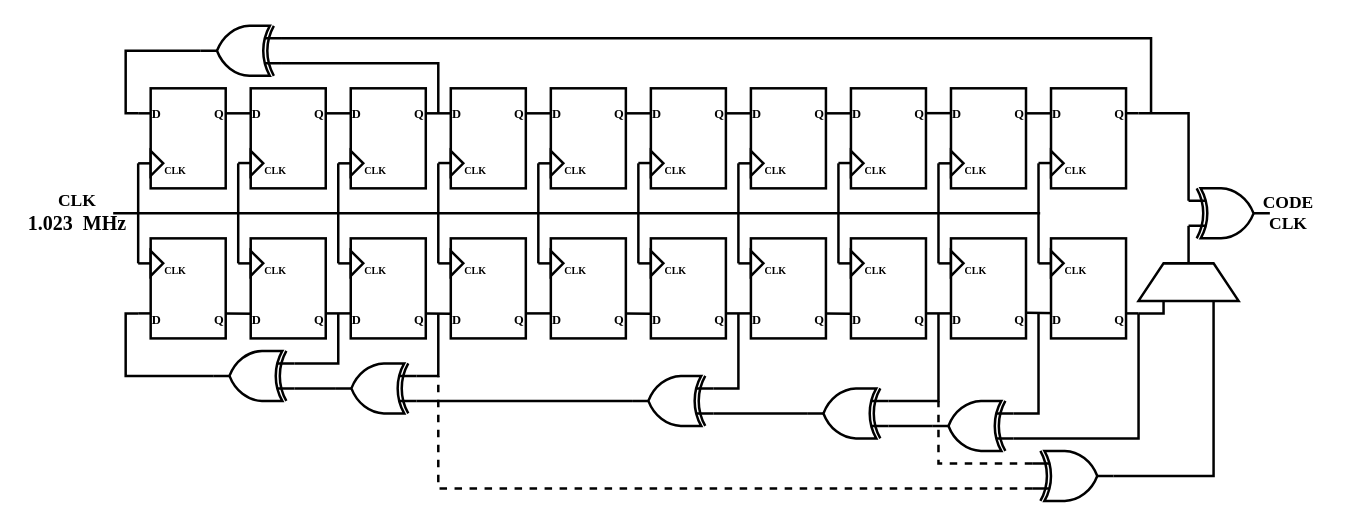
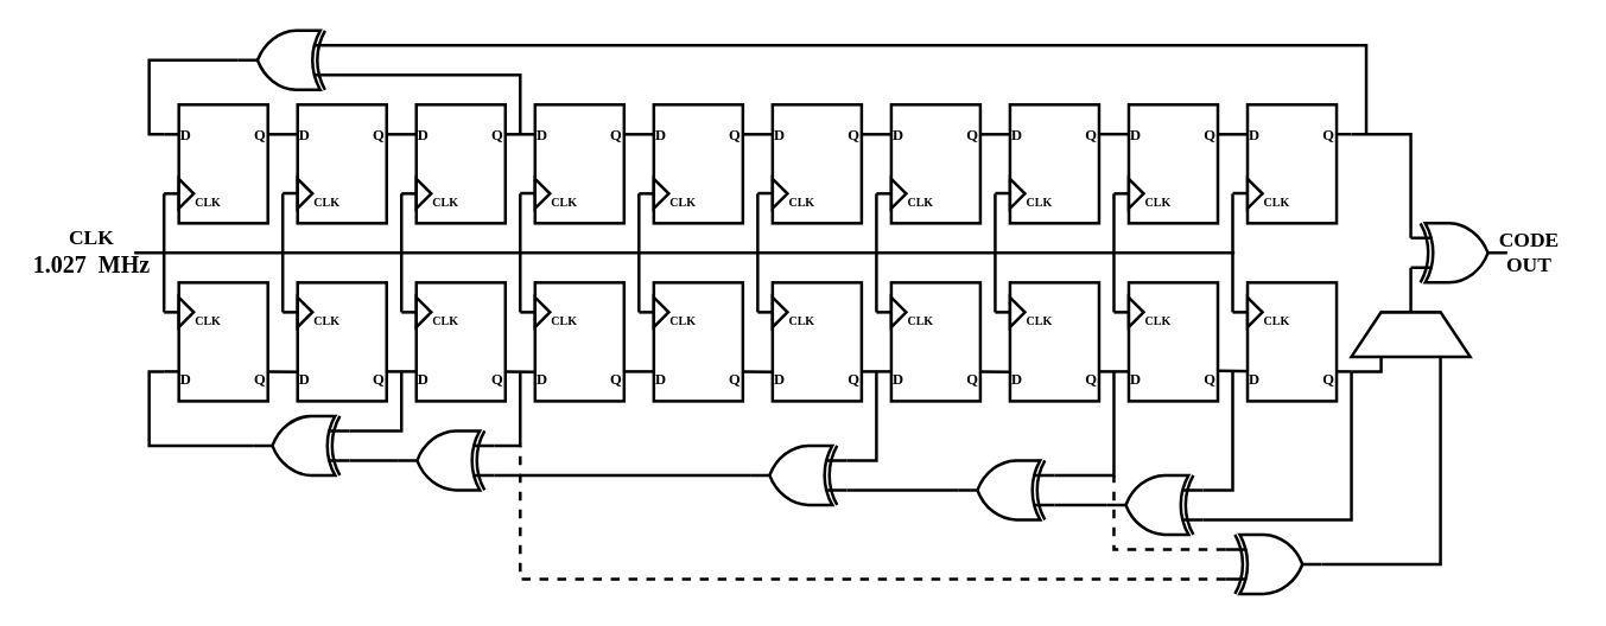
- <mxCell id="184" value="&lt;font face=&quot;Times New Roman&quot; style=&quot;font-size: 14px;&quot;&gt;&lt;b style=&quot;&quot;&gt;CLK&lt;/b&gt;&lt;/font&gt;&lt;div&gt;&lt;font face=&quot;PosiMBSulLkGbJZJdTOA&quot; size=&quot;3&quot; style=&quot;&quot;&gt;&lt;b style=&quot;&quot;&gt;1.023&amp;nbsp; MHz&lt;/b&gt;&lt;/font&gt;&lt;/div&gt;" style="text;html=1;align=center;verticalAlign=middle;whiteSpace=wrap;rounded=0;strokeWidth=2;" vertex="1" parent="1"><mxGeometry x="20" y="155" width="83" height="30" as="geometry" /></mxCell>
+ <mxCell id="184" value="&lt;font face=&quot;Times New Roman&quot; style=&quot;font-size: 14px;&quot;&gt;&lt;b style=&quot;&quot;&gt;CLK&lt;/b&gt;&lt;/font&gt;&lt;div&gt;&lt;font face=&quot;PosiMBSulLkGbJZJdTOA&quot; size=&quot;3&quot; style=&quot;&quot;&gt;&lt;b style=&quot;&quot;&gt;1.027&amp;nbsp; MHz&lt;/b&gt;&lt;/font&gt;&lt;/div&gt;" style="text;html=1;align=center;verticalAlign=middle;whiteSpace=wrap;rounded=0;strokeWidth=2;" vertex="1" parent="1"><mxGeometry x="20" y="155" width="83" height="30" as="geometry" /></mxCell>
- <mxCell id="185" value="&lt;font style=&quot;font-size: 14px;&quot; face=&quot;Times New Roman&quot;&gt;&lt;b&gt;CODE CLK&lt;/b&gt;&lt;/font&gt;" style="text;html=1;align=center;verticalAlign=middle;whiteSpace=wrap;rounded=0;" vertex="1" parent="1"><mxGeometry x="1000" y="155" width="60" height="30" as="geometry" /></mxCell>
+ <mxCell id="185" value="&lt;font style=&quot;font-size: 14px;&quot; face=&quot;Times New Roman&quot;&gt;&lt;b&gt;CODE OUT&lt;/b&gt;&lt;/font&gt;" style="text;html=1;align=center;verticalAlign=middle;whiteSpace=wrap;rounded=0;" vertex="1" parent="1"><mxGeometry x="1000" y="155" width="60" height="30" as="geometry" /></mxCell>
